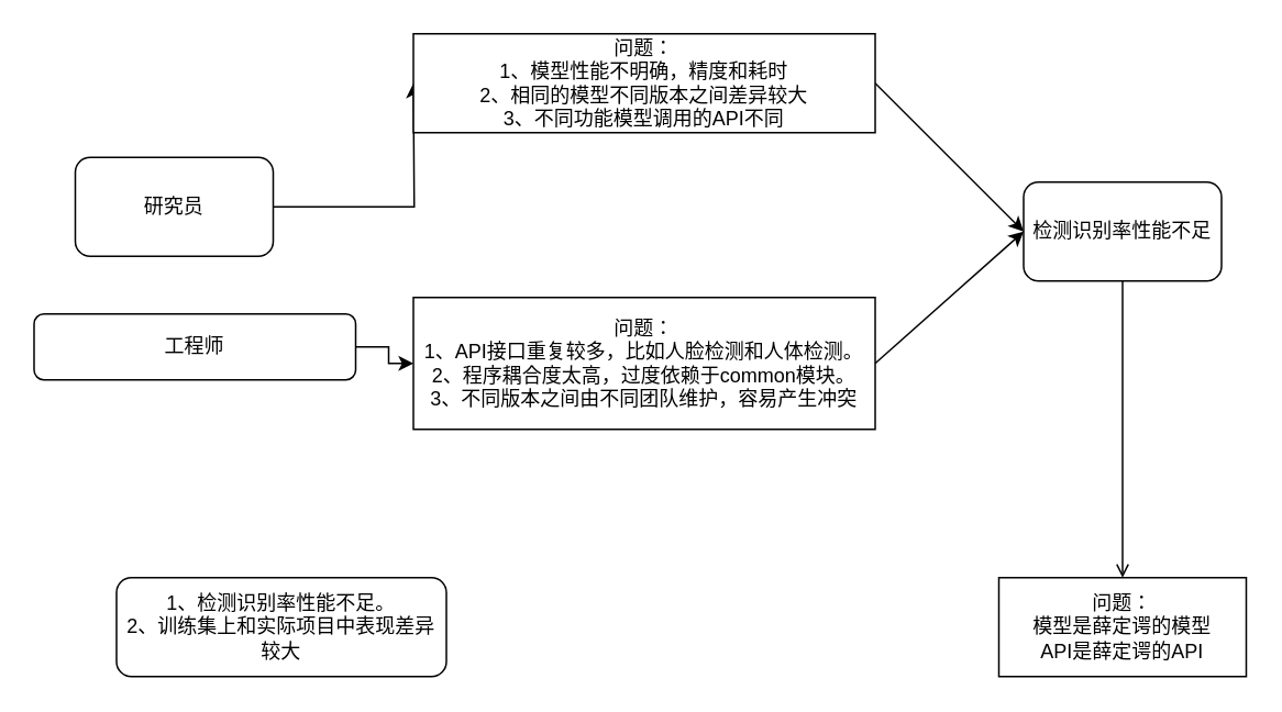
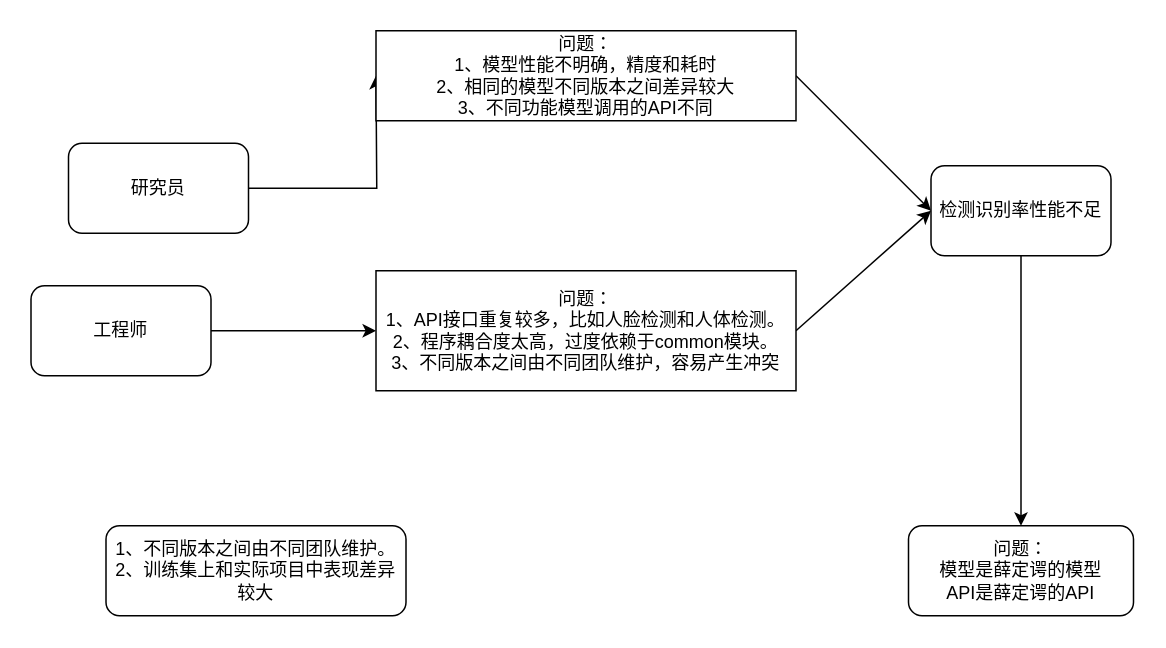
- <mxCell id="5" value="工程师" style="rounded=1;whiteSpace=wrap;html=1;" vertex="1" parent="1"><mxGeometry x="20" y="190" width="195" height="40" as="geometry" /></mxCell>
+ <mxCell id="5" value="工程师" style="rounded=1;whiteSpace=wrap;html=1;" vertex="1" parent="1"><mxGeometry x="20" y="190" width="120" height="60" as="geometry" /></mxCell>
- <mxCell id="10" style="edgeStyle=none;rounded=0;orthogonalLoop=1;jettySize=auto;html=1;entryX=0.5;entryY=0;entryDx=0;entryDy=0;endArrow=open;" edge="1" parent="1" source="11" target="12"><mxGeometry relative="1" as="geometry" /></mxCell>
+ <mxCell id="10" style="edgeStyle=none;rounded=0;orthogonalLoop=1;jettySize=auto;html=1;entryX=0.5;entryY=0;entryDx=0;entryDy=0;" edge="1" parent="1" source="11" target="12"><mxGeometry relative="1" as="geometry" /></mxCell>
- <mxCell id="13" value="1、检测识别率性能不足。&lt;br&gt;2、训练集上和实际项目中表现差异较大" style="rounded=1;whiteSpace=wrap;html=1;" vertex="1" parent="1"><mxGeometry x="70" y="350" width="200" height="60" as="geometry" /></mxCell>
+ <mxCell id="13" value="1、不同版本之间由不同团队维护。&lt;br&gt;2、训练集上和实际项目中表现差异较大" style="rounded=1;whiteSpace=wrap;html=1;" vertex="1" parent="1"><mxGeometry x="70" y="350" width="200" height="60" as="geometry" /></mxCell>
- <mxCell id="12" value="问题：&lt;br&gt;模型是薛定谔的模型&lt;br&gt;API是薛定谔的API" style="rounded=0;whiteSpace=wrap;html=1;" vertex="1" parent="1"><mxGeometry x="605" y="350" width="150" height="60" as="geometry" /></mxCell>
+ <mxCell id="12" value="问题：&lt;br&gt;模型是薛定谔的模型&lt;br&gt;API是薛定谔的API" style="whiteSpace=wrap;html=1;rounded=1;" vertex="1" parent="1"><mxGeometry x="605" y="350" width="150" height="60" as="geometry" /></mxCell>
